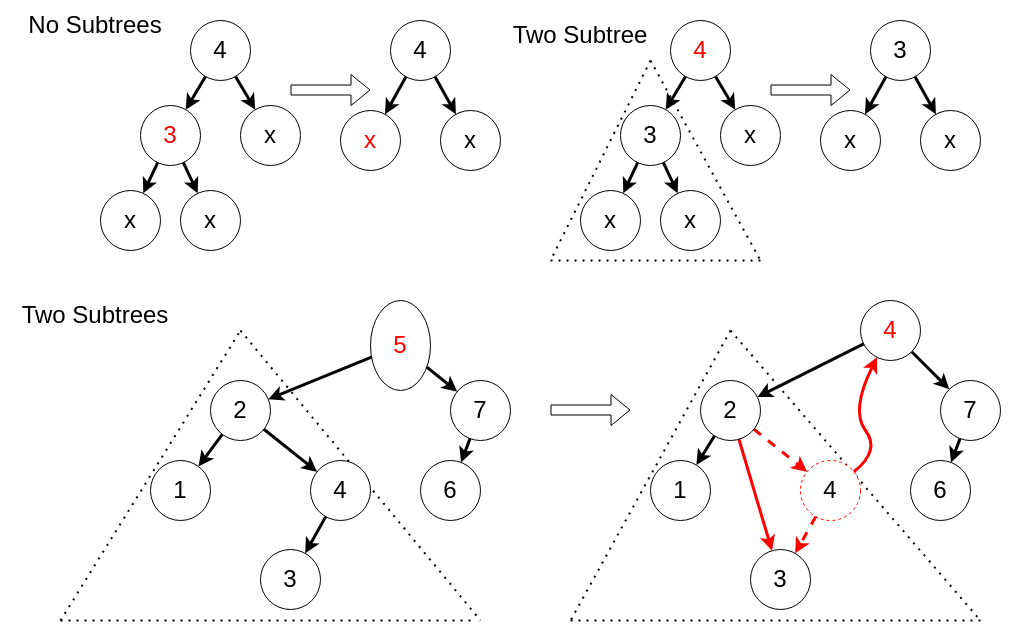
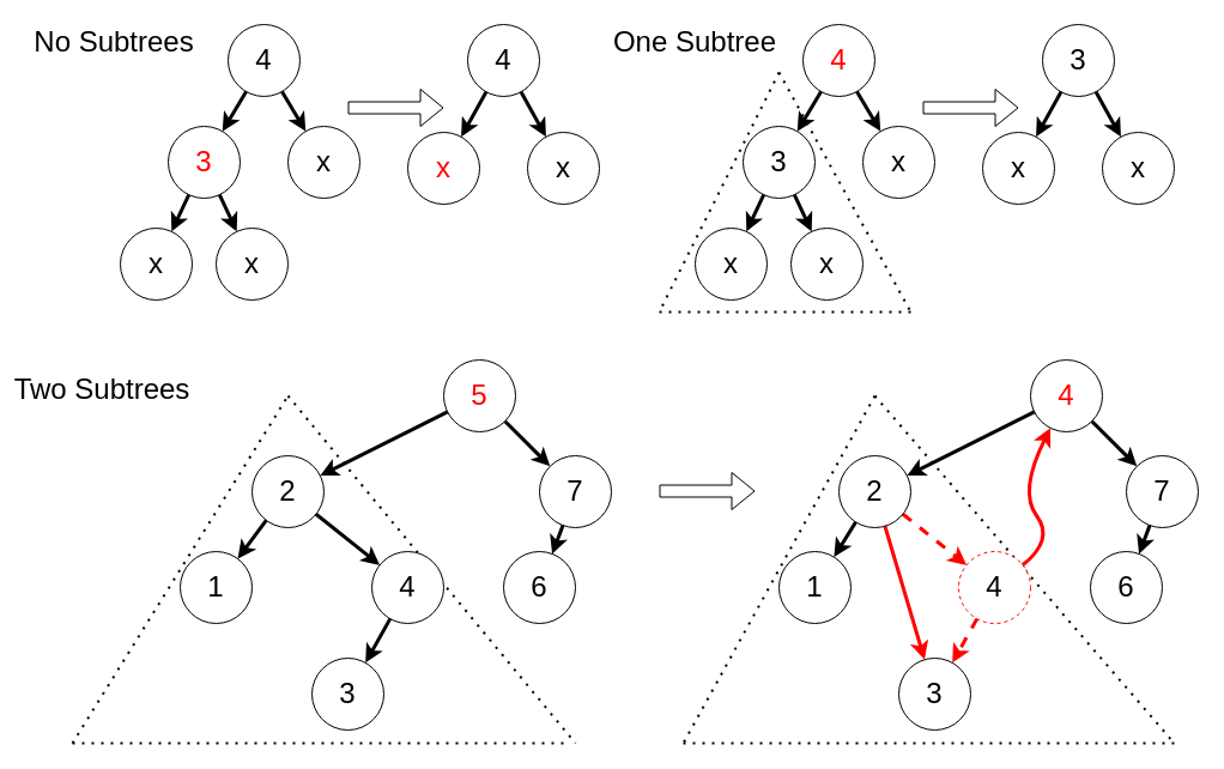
- <mxCell id="15" value="No Subtrees" style="text;html=1;strokeColor=none;fillColor=none;align=center;verticalAlign=middle;whiteSpace=wrap;rounded=0;fontSize=24;" parent="1" vertex="1"><mxGeometry x="20" y="10" width="150" height="30" as="geometry" /></mxCell>
+ <mxCell id="15" value="No Subtrees" style="text;html=1;strokeColor=none;fillColor=none;align=center;verticalAlign=middle;whiteSpace=wrap;rounded=0;fontSize=24;" parent="1" vertex="1"><mxGeometry x="20" y="20" width="150" height="30" as="geometry" /></mxCell>
- <mxCell id="31" value="Two Subtree" style="text;html=1;strokeColor=none;fillColor=none;align=center;verticalAlign=middle;whiteSpace=wrap;rounded=0;fontSize=24;" parent="1" vertex="1"><mxGeometry x="510" y="20" width="140" height="30" as="geometry" /></mxCell>
+ <mxCell id="31" value="One Subtree" style="text;html=1;strokeColor=none;fillColor=none;align=center;verticalAlign=middle;whiteSpace=wrap;rounded=0;fontSize=24;" parent="1" vertex="1"><mxGeometry x="510" y="20" width="140" height="30" as="geometry" /></mxCell>
- <mxCell id="46" value="Two Subtrees" style="text;html=1;strokeColor=none;fillColor=none;align=center;verticalAlign=middle;whiteSpace=wrap;rounded=0;fontSize=24;" parent="1" vertex="1"><mxGeometry x="20" y="300" width="150" height="30" as="geometry" /></mxCell>
+ <mxCell id="46" value="Two Subtrees" style="text;html=1;strokeColor=none;fillColor=none;align=center;verticalAlign=middle;whiteSpace=wrap;rounded=0;fontSize=24;" parent="1" vertex="1"><mxGeometry x="10" y="310" width="150" height="30" as="geometry" /></mxCell>
- <mxCell id="38" value="&lt;font color=&quot;#ff0000&quot;&gt;5&lt;/font&gt;" style="ellipse;whiteSpace=wrap;html=1;aspect=fixed;fontSize=24;" parent="1" vertex="1"><mxGeometry x="370" y="300" width="60" height="90" as="geometry" /></mxCell>
+ <mxCell id="38" value="&lt;font color=&quot;#ff0000&quot;&gt;5&lt;/font&gt;" style="ellipse;whiteSpace=wrap;html=1;aspect=fixed;fontSize=24;" parent="1" vertex="1"><mxGeometry x="370" y="300" width="60" height="60" as="geometry" /></mxCell>
